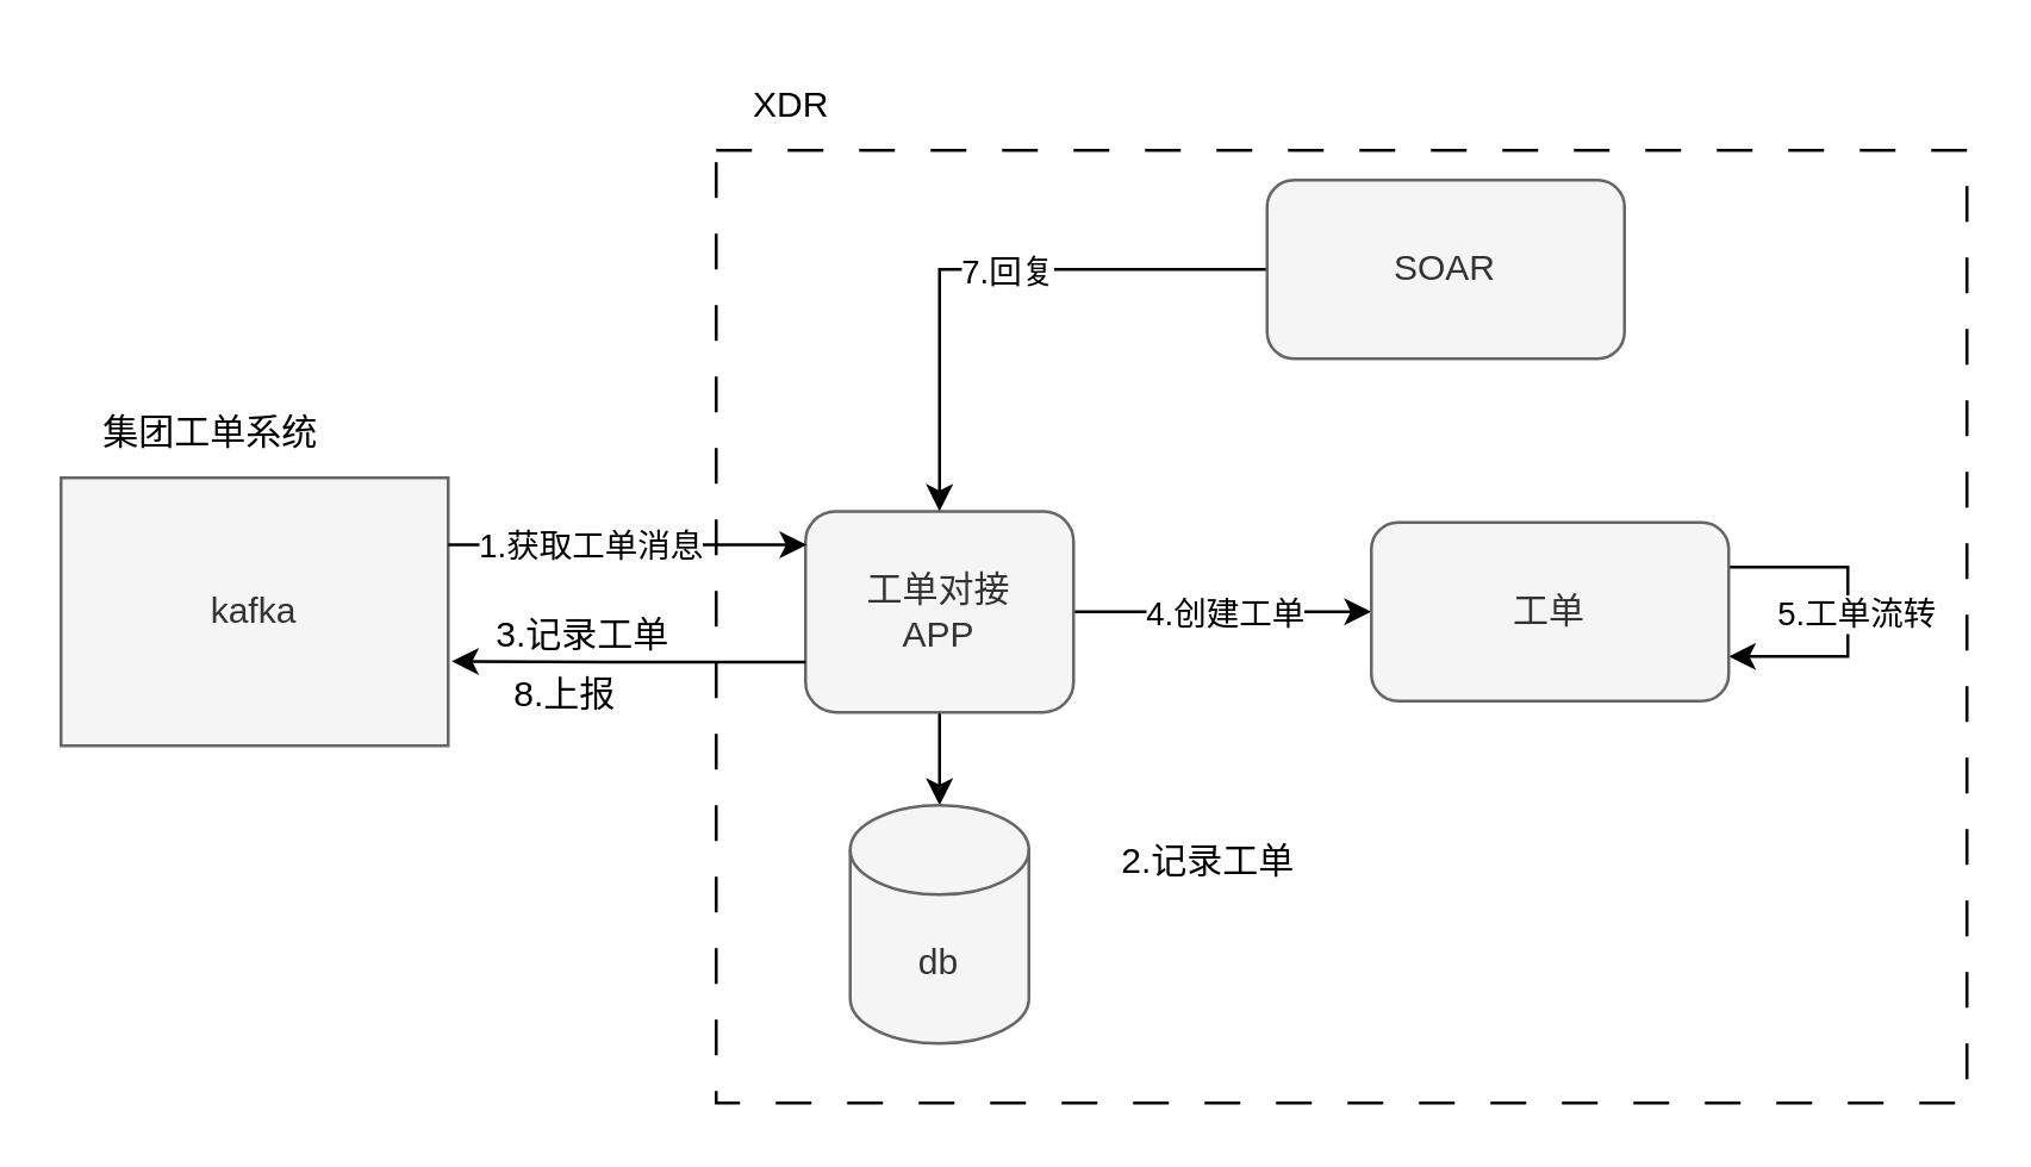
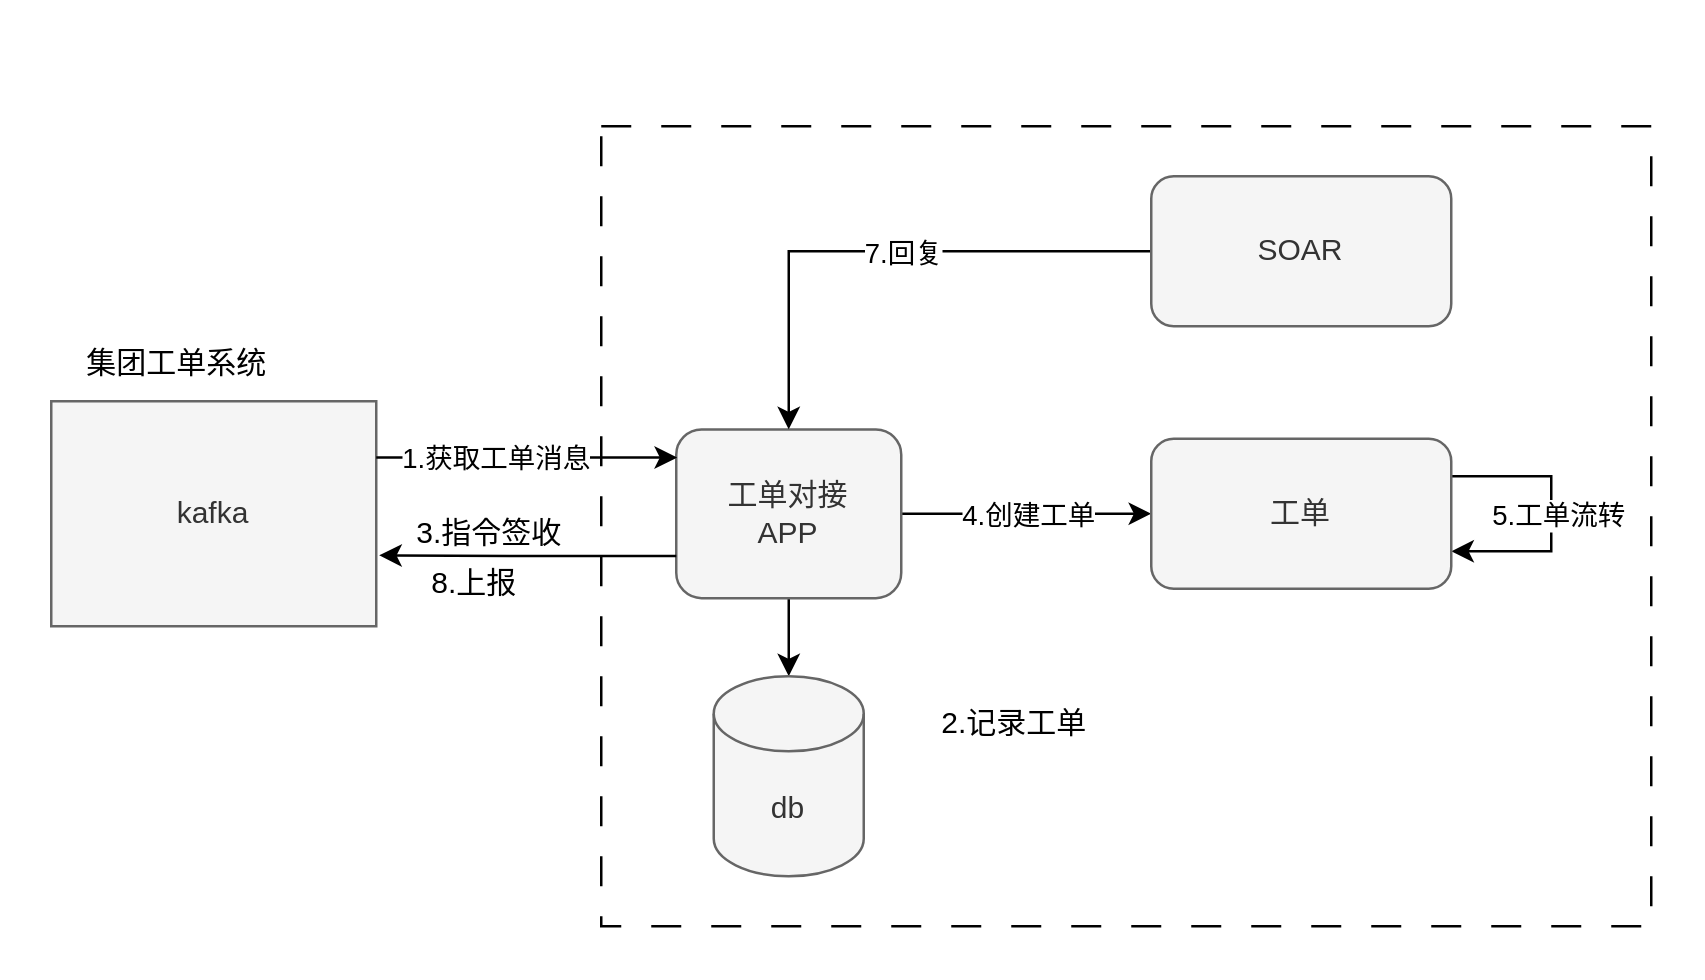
- <mxCell id="4" value="XDR" style="text;html=1;align=center;verticalAlign=middle;resizable=0;points=[];autosize=1;strokeColor=none;fillColor=none;" parent="1" vertex="1"><mxGeometry x="240" y="20" width="50" height="30" as="geometry" /></mxCell>
- <mxCell id="18" value="SOAR" style="rounded=1;whiteSpace=wrap;html=1;fillColor=#f5f5f5;fontColor=#333333;strokeColor=#666666;" parent="1" vertex="1"><mxGeometry x="425" y="60" width="120" height="60" as="geometry" /></mxCell>
+ <mxCell id="18" value="SOAR" style="rounded=1;whiteSpace=wrap;html=1;fillColor=#f5f5f5;fontColor=#333333;strokeColor=#666666;" parent="1" vertex="1"><mxGeometry x="460" y="70" width="120" height="60" as="geometry" /></mxCell>
- <mxCell id="20" value="3.记录工单" style="text;html=1;align=center;verticalAlign=middle;resizable=0;points=[];autosize=1;strokeColor=none;fillColor=none;" parent="1" vertex="1"><mxGeometry x="155" y="198" width="80" height="30" as="geometry" /></mxCell>
+ <mxCell id="20" value="3.指令签收" style="text;html=1;align=center;verticalAlign=middle;resizable=0;points=[];autosize=1;strokeColor=none;fillColor=none;" parent="1" vertex="1"><mxGeometry x="155" y="198" width="80" height="30" as="geometry" /></mxCell>
